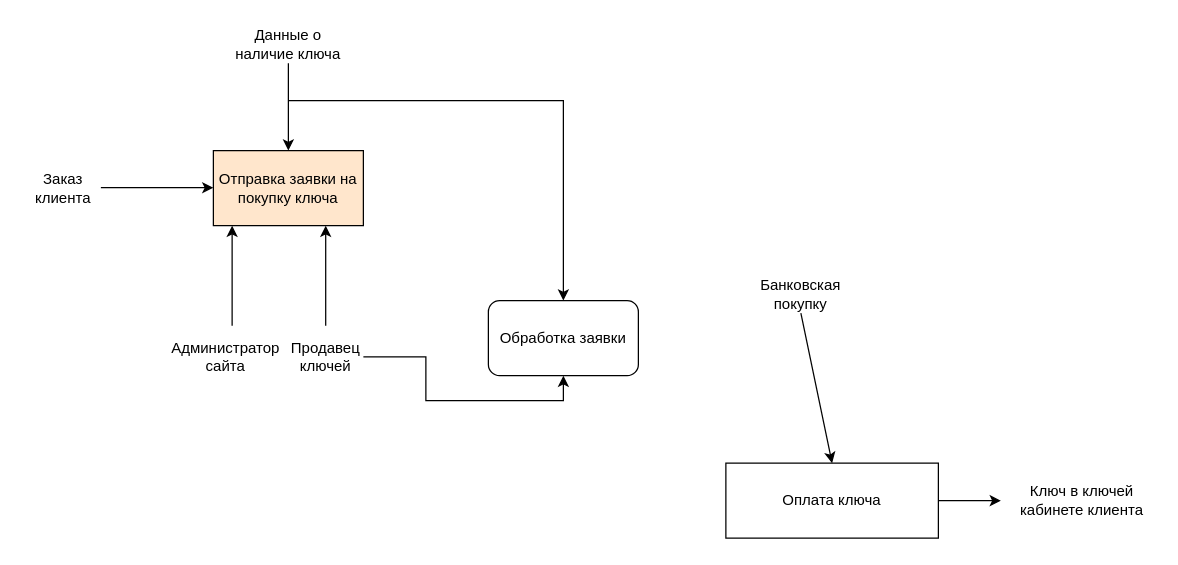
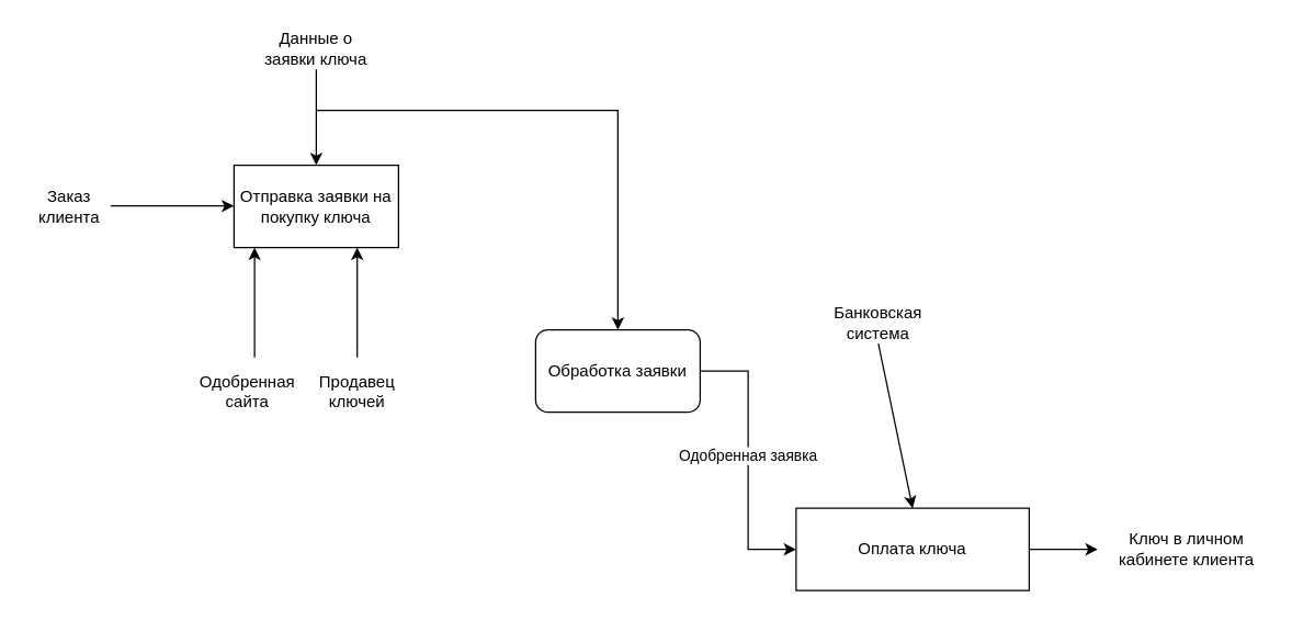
- <mxCell id="5" value="Данные о наличие ключа" style="text;html=1;align=center;verticalAlign=middle;whiteSpace=wrap;rounded=0;" vertex="1" parent="1"><mxGeometry x="185" y="20" width="90" height="30" as="geometry" /></mxCell>
+ <mxCell id="5" value="Данные о заявки ключа" style="text;html=1;align=center;verticalAlign=middle;whiteSpace=wrap;rounded=0;" vertex="1" parent="1"><mxGeometry x="185" y="20" width="90" height="30" as="geometry" /></mxCell>
- <mxCell id="2" value="Отправка заявки на покупку ключа" style="rounded=0;whiteSpace=wrap;html=1;fillColor=#ffe6cc;" vertex="1" parent="1"><mxGeometry x="170" y="120" width="120" height="60" as="geometry" /></mxCell>
+ <mxCell id="2" value="Отправка заявки на покупку ключа" style="rounded=0;whiteSpace=wrap;html=1;" vertex="1" parent="1"><mxGeometry x="170" y="120" width="120" height="60" as="geometry" /></mxCell>
- <mxCell id="16" value="Банковская покупку" style="text;html=1;align=center;verticalAlign=middle;whiteSpace=wrap;rounded=0;" vertex="1" parent="1"><mxGeometry x="610" y="220" width="60" height="30" as="geometry" /></mxCell>
+ <mxCell id="16" value="Банковская система" style="text;html=1;align=center;verticalAlign=middle;whiteSpace=wrap;rounded=0;" vertex="1" parent="1"><mxGeometry x="610" y="220" width="60" height="30" as="geometry" /></mxCell>
- <mxCell id="20" value="Администратор сайта" style="text;html=1;align=center;verticalAlign=middle;whiteSpace=wrap;rounded=0;" vertex="1" parent="1"><mxGeometry x="150" y="270" width="60" height="30" as="geometry" /></mxCell>
+ <mxCell id="20" value="Одобренная сайта" style="text;html=1;align=center;verticalAlign=middle;whiteSpace=wrap;rounded=0;" vertex="1" parent="1"><mxGeometry x="150" y="270" width="60" height="30" as="geometry" /></mxCell>
- <mxCell id="10" style="edgeStyle=orthogonalEdgeStyle;rounded=0;orthogonalLoop=1;jettySize=auto;html=1;entryX=0.5;entryY=1;entryDx=0;entryDy=0;" edge="1" parent="1" source="11" target="8"><mxGeometry relative="1" as="geometry" /></mxCell>
+ <mxCell id="6" style="edgeStyle=orthogonalEdgeStyle;rounded=0;orthogonalLoop=1;jettySize=auto;html=1;entryX=0;entryY=0.5;entryDx=0;entryDy=0;" edge="1" parent="1" source="8" target="9"><mxGeometry relative="1" as="geometry" /></mxCell>
+ <mxCell id="7" value="Одобренная заявка" style="edgeLabel;html=1;align=center;verticalAlign=middle;resizable=0;points=[];" vertex="1" connectable="0" parent="6"><mxGeometry x="-0.045" y="-1" relative="1" as="geometry"><mxPoint as="offset" /></mxGeometry></mxCell>
- <mxCell id="14" value="Ключ в ключей кабинете клиента" style="text;html=1;align=center;verticalAlign=middle;whiteSpace=wrap;rounded=0;" vertex="1" parent="1"><mxGeometry x="810" y="385" width="110" height="30" as="geometry" /></mxCell>
+ <mxCell id="14" value="Ключ в личном кабинете клиента" style="text;html=1;align=center;verticalAlign=middle;whiteSpace=wrap;rounded=0;" vertex="1" parent="1"><mxGeometry x="810" y="385" width="110" height="30" as="geometry" /></mxCell>
